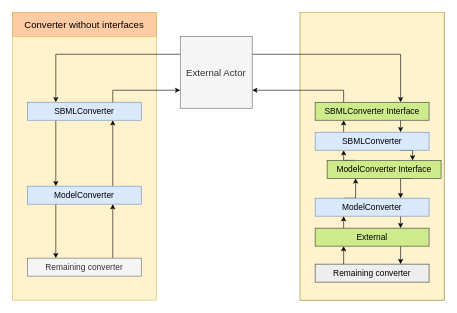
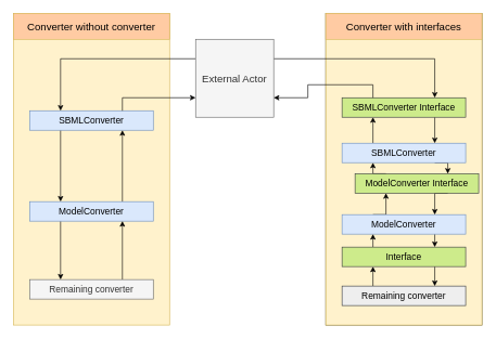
- <mxCell id="23" value="&lt;font style=&quot;font-size: 16px&quot;&gt;Converter without interfaces&lt;/font&gt;" style="rounded=0;whiteSpace=wrap;html=1;strokeColor=#d6b656;fillColor=#FFCBA3;" vertex="1" parent="21"><mxGeometry width="240" height="40" as="geometry" /></mxCell>
+ <mxCell id="23" value="&lt;font style=&quot;font-size: 16px&quot;&gt;Converter without converter&lt;/font&gt;" style="rounded=0;whiteSpace=wrap;html=1;strokeColor=#d6b656;fillColor=#FFCBA3;" vertex="1" parent="21"><mxGeometry width="240" height="40" as="geometry" /></mxCell>
+ <mxCell id="4" value="&lt;font style=&quot;font-size: 16px&quot;&gt;Converter with interfaces&lt;/font&gt;" style="rounded=0;whiteSpace=wrap;html=1;strokeColor=#d6b656;fillColor=#FFCBA3;" vertex="1" parent="2"><mxGeometry width="240" height="40" as="geometry" /></mxCell>
- <mxCell id="12" value="&lt;span style=&quot;font-size: 14px&quot;&gt;SBMLConverter Interface&lt;/span&gt;" style="rounded=0;whiteSpace=wrap;html=1;fillColor=#cdeb8b;strokeColor=#36393d;" vertex="1" parent="2"><mxGeometry x="25" y="150" width="190" height="30" as="geometry" /></mxCell>
+ <mxCell id="12" value="&lt;span style=&quot;font-size: 14px&quot;&gt;SBMLConverter Interface&lt;/span&gt;" style="rounded=0;whiteSpace=wrap;html=1;fillColor=#cdeb8b;strokeColor=#36393d;" vertex="1" parent="2"><mxGeometry x="25" y="130" width="190" height="30" as="geometry" /></mxCell>
- <mxCell id="20" value="&lt;span style=&quot;font-size: 14px&quot;&gt;External&lt;/span&gt;" style="rounded=0;whiteSpace=wrap;html=1;fillColor=#cdeb8b;strokeColor=#36393d;" vertex="1" parent="2"><mxGeometry x="25" y="360" width="190" height="30" as="geometry" /></mxCell>
+ <mxCell id="20" value="&lt;span style=&quot;font-size: 14px&quot;&gt;Interface&lt;/span&gt;" style="rounded=0;whiteSpace=wrap;html=1;fillColor=#cdeb8b;strokeColor=#36393d;" vertex="1" parent="2"><mxGeometry x="25" y="360" width="190" height="30" as="geometry" /></mxCell>
